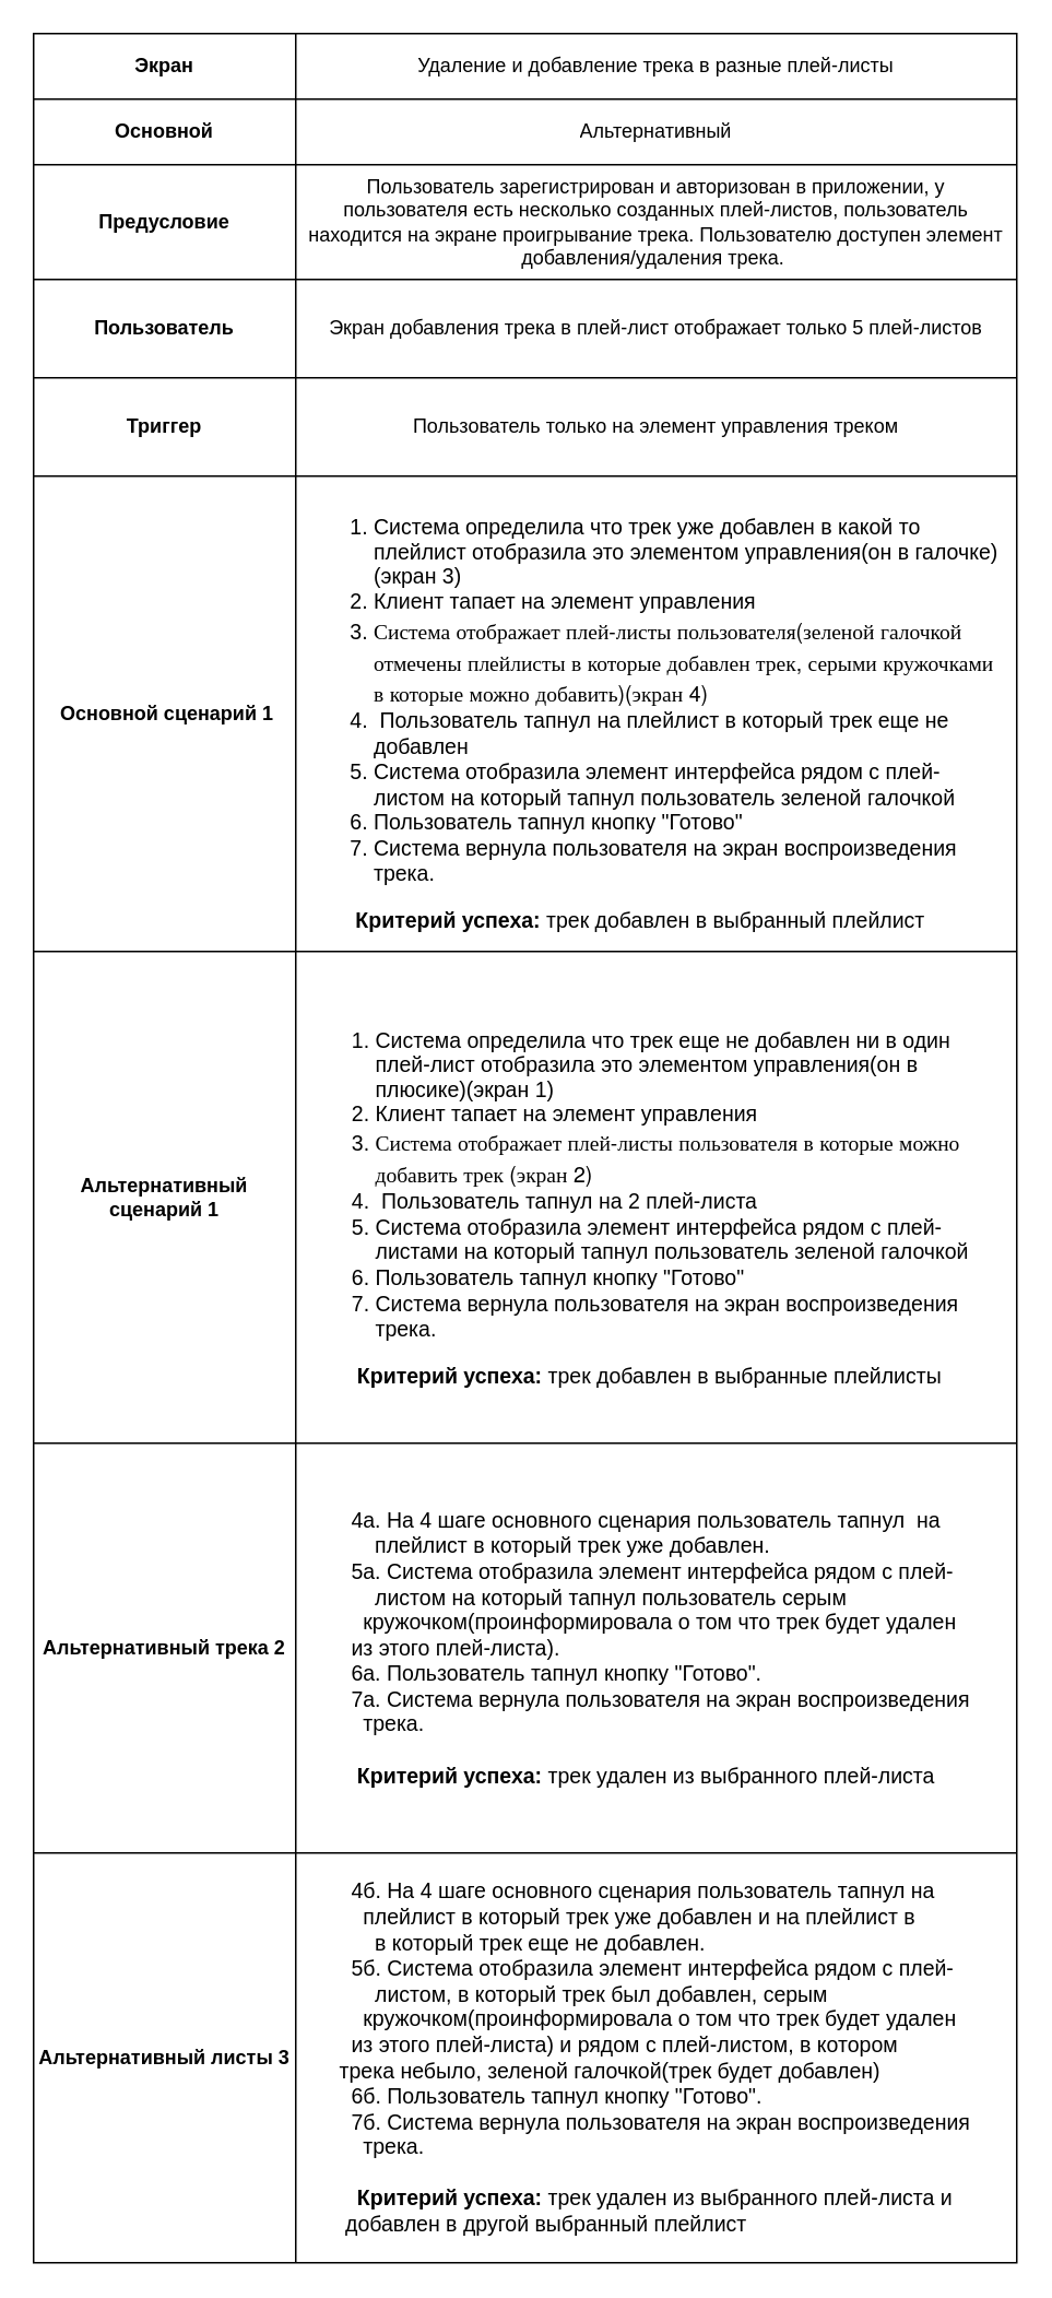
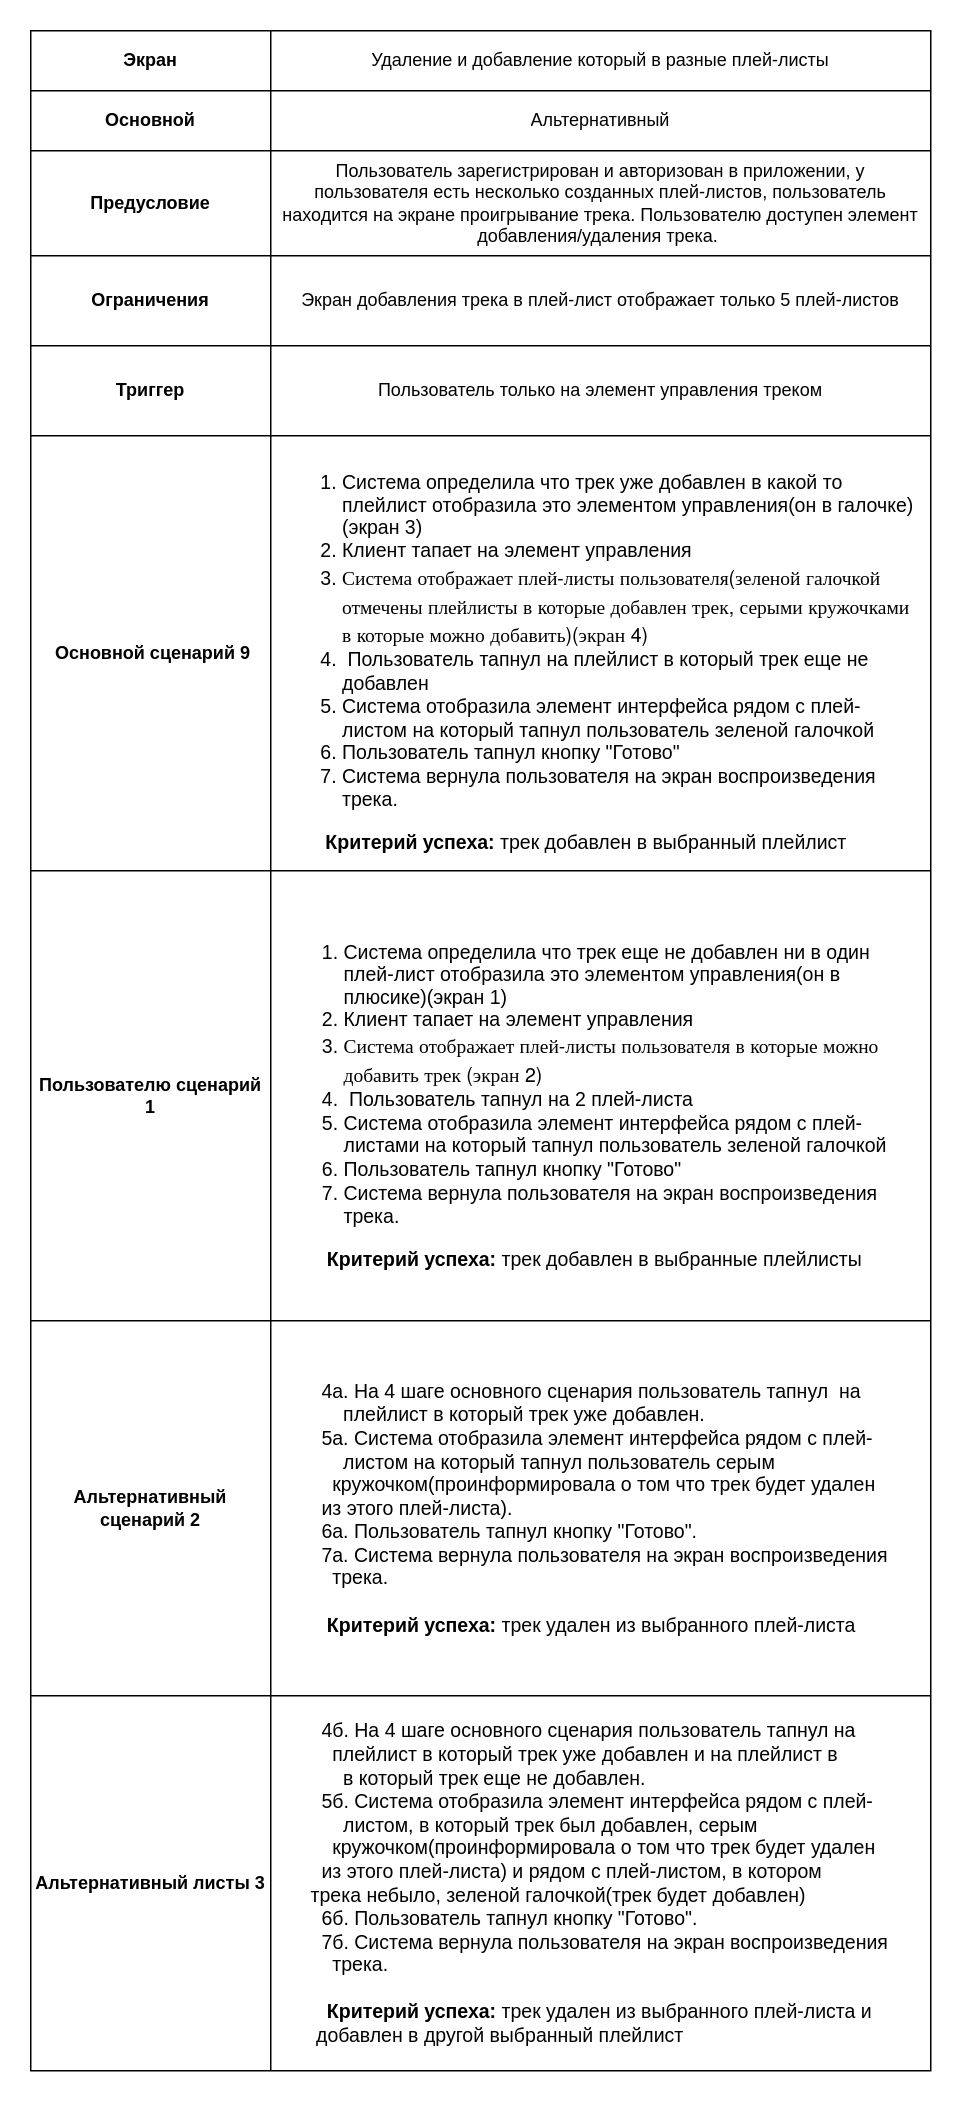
- <mxCell id="5" value="Удаление и добавление трека в разные плей-листы" style="shape=partialRectangle;html=1;whiteSpace=wrap;connectable=0;strokeColor=inherit;overflow=hidden;fillColor=none;top=0;left=0;bottom=0;right=0;pointerEvents=1;spacingLeft=7;spacingRight=7;" parent="3" vertex="1"><mxGeometry x="160" width="440" height="40" as="geometry"><mxRectangle width="440" height="40" as="alternateBounds" /></mxGeometry></mxCell>
+ <mxCell id="5" value="Удаление и добавление который в разные плей-листы" style="shape=partialRectangle;html=1;whiteSpace=wrap;connectable=0;strokeColor=inherit;overflow=hidden;fillColor=none;top=0;left=0;bottom=0;right=0;pointerEvents=1;spacingLeft=7;spacingRight=7;" parent="3" vertex="1"><mxGeometry x="160" width="440" height="40" as="geometry"><mxRectangle width="440" height="40" as="alternateBounds" /></mxGeometry></mxCell>
- <mxCell id="13" value="&lt;b&gt;Пользователь&lt;/b&gt;" style="shape=partialRectangle;html=1;whiteSpace=wrap;connectable=0;strokeColor=inherit;overflow=hidden;fillColor=none;top=0;left=0;bottom=0;right=0;pointerEvents=1;" parent="12" vertex="1"><mxGeometry width="160" height="60" as="geometry"><mxRectangle width="160" height="60" as="alternateBounds" /></mxGeometry></mxCell>
+ <mxCell id="13" value="&lt;b&gt;Ограничения&lt;/b&gt;" style="shape=partialRectangle;html=1;whiteSpace=wrap;connectable=0;strokeColor=inherit;overflow=hidden;fillColor=none;top=0;left=0;bottom=0;right=0;pointerEvents=1;" parent="12" vertex="1"><mxGeometry width="160" height="60" as="geometry"><mxRectangle width="160" height="60" as="alternateBounds" /></mxGeometry></mxCell>
- <mxCell id="19" value="&lt;b&gt;&amp;nbsp;Основной сценарий 1&lt;/b&gt;" style="shape=partialRectangle;html=1;whiteSpace=wrap;connectable=0;strokeColor=inherit;overflow=hidden;fillColor=none;top=0;left=0;bottom=0;right=0;pointerEvents=1;" parent="18" vertex="1"><mxGeometry width="160" height="290" as="geometry"><mxRectangle width="160" height="290" as="alternateBounds" /></mxGeometry></mxCell>
+ <mxCell id="19" value="&lt;b&gt;&amp;nbsp;Основной сценарий 9&lt;/b&gt;" style="shape=partialRectangle;html=1;whiteSpace=wrap;connectable=0;strokeColor=inherit;overflow=hidden;fillColor=none;top=0;left=0;bottom=0;right=0;pointerEvents=1;" parent="18" vertex="1"><mxGeometry width="160" height="290" as="geometry"><mxRectangle width="160" height="290" as="alternateBounds" /></mxGeometry></mxCell>
- <mxCell id="22" value="&lt;b&gt;Альтернативный сценарий 1&lt;/b&gt;" style="shape=partialRectangle;html=1;whiteSpace=wrap;connectable=0;strokeColor=inherit;overflow=hidden;fillColor=none;top=0;left=0;bottom=0;right=0;pointerEvents=1;" parent="21" vertex="1"><mxGeometry width="160" height="300" as="geometry"><mxRectangle width="160" height="300" as="alternateBounds" /></mxGeometry></mxCell>
+ <mxCell id="22" value="&lt;b&gt;Пользователю сценарий 1&lt;/b&gt;" style="shape=partialRectangle;html=1;whiteSpace=wrap;connectable=0;strokeColor=inherit;overflow=hidden;fillColor=none;top=0;left=0;bottom=0;right=0;pointerEvents=1;" parent="21" vertex="1"><mxGeometry width="160" height="300" as="geometry"><mxRectangle width="160" height="300" as="alternateBounds" /></mxGeometry></mxCell>
- <mxCell id="25" value="&lt;b&gt;Альтернативный трека 2&lt;/b&gt;" style="shape=partialRectangle;html=1;whiteSpace=wrap;connectable=0;strokeColor=inherit;overflow=hidden;fillColor=none;top=0;left=0;bottom=0;right=0;pointerEvents=1;" parent="24" vertex="1"><mxGeometry width="160" height="250" as="geometry"><mxRectangle width="160" height="250" as="alternateBounds" /></mxGeometry></mxCell>
+ <mxCell id="25" value="&lt;b&gt;Альтернативный сценарий 2&lt;/b&gt;" style="shape=partialRectangle;html=1;whiteSpace=wrap;connectable=0;strokeColor=inherit;overflow=hidden;fillColor=none;top=0;left=0;bottom=0;right=0;pointerEvents=1;" parent="24" vertex="1"><mxGeometry width="160" height="250" as="geometry"><mxRectangle width="160" height="250" as="alternateBounds" /></mxGeometry></mxCell>
